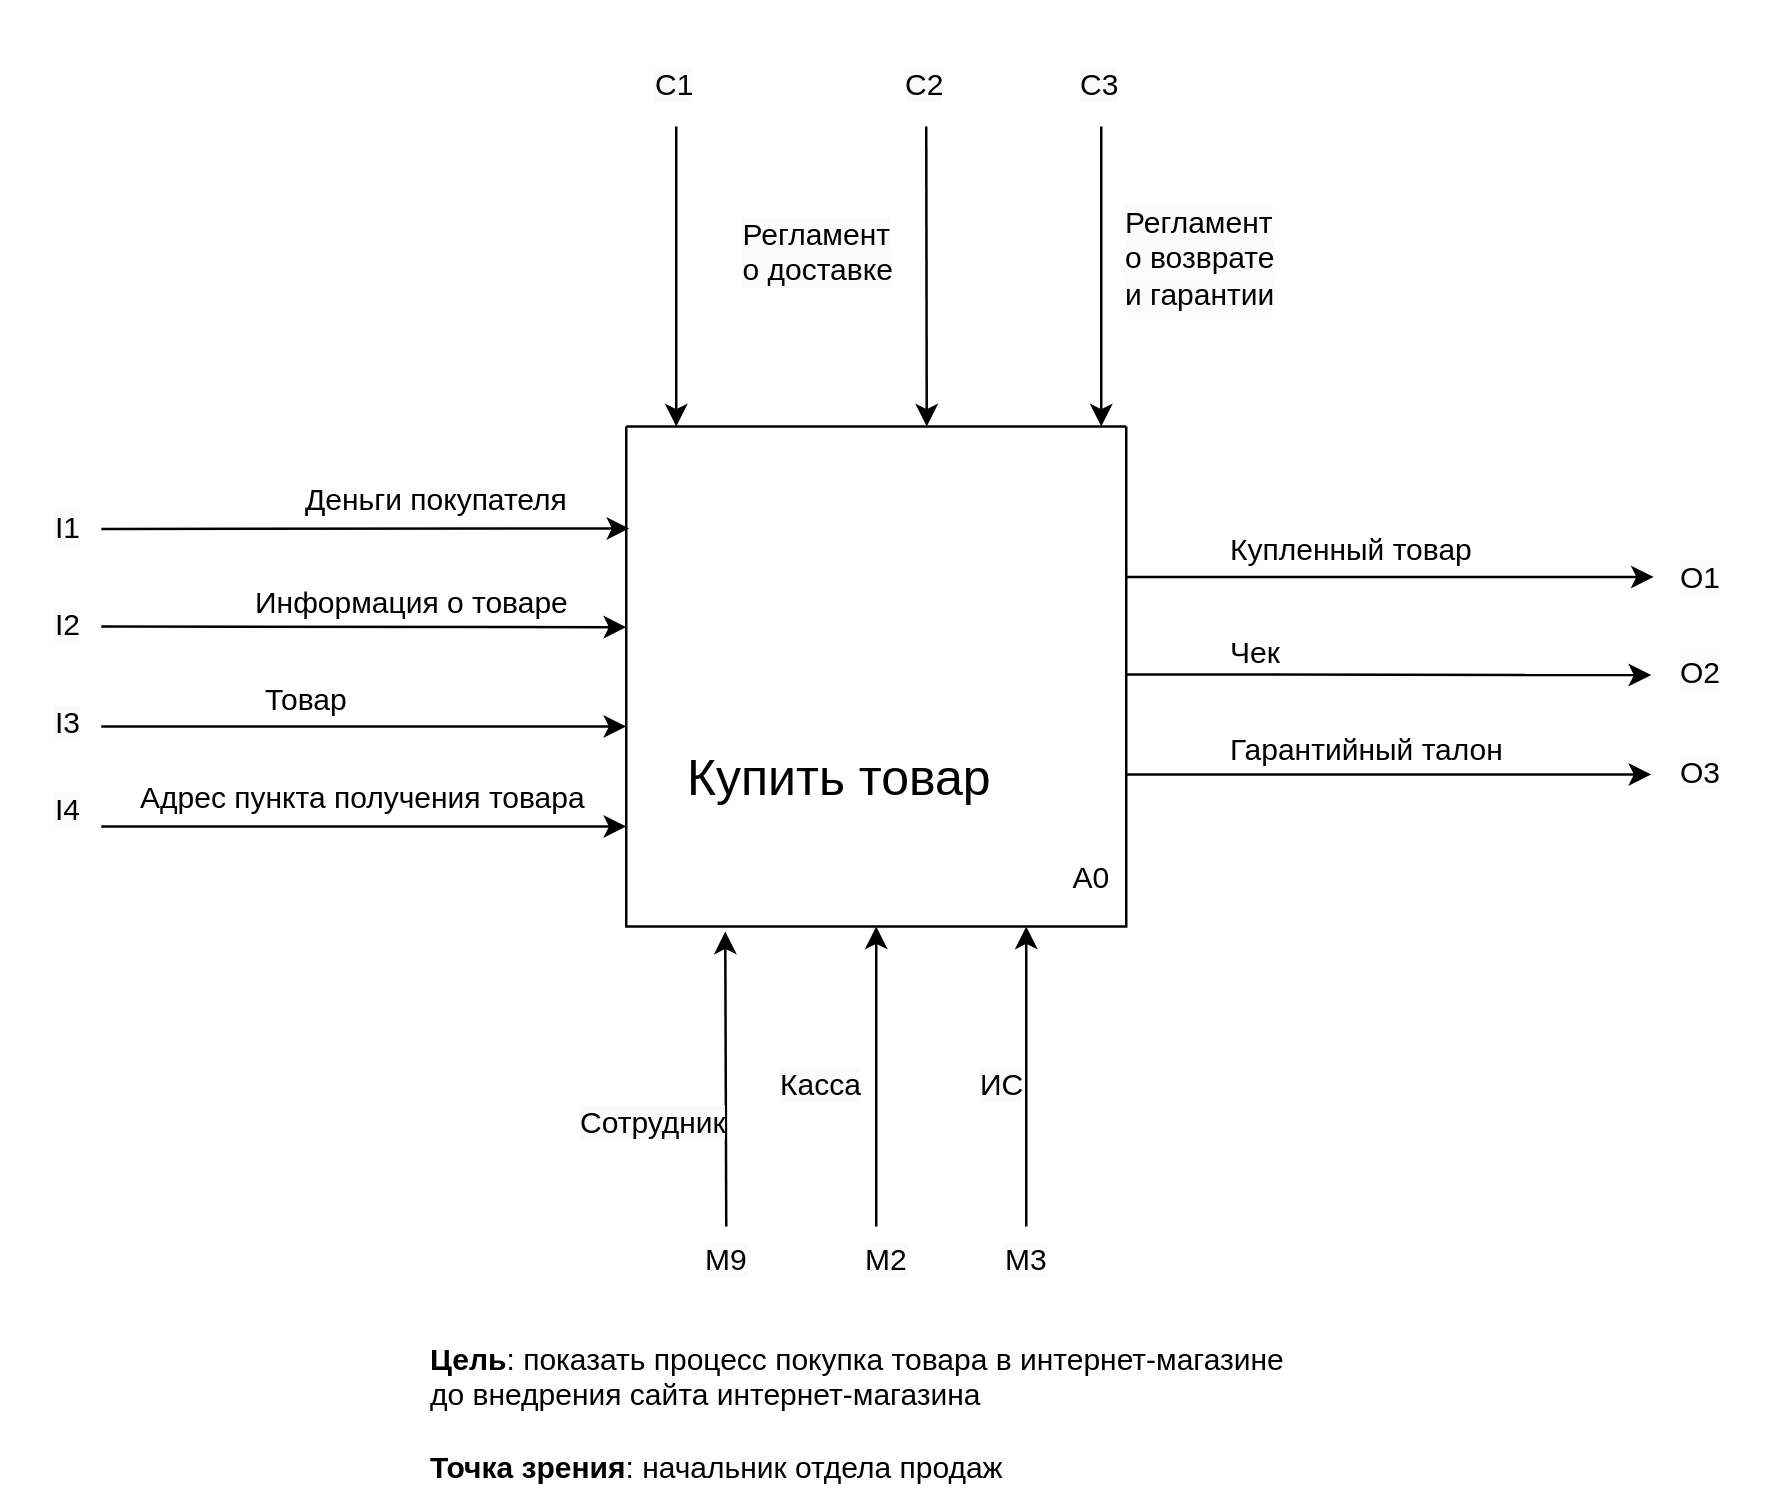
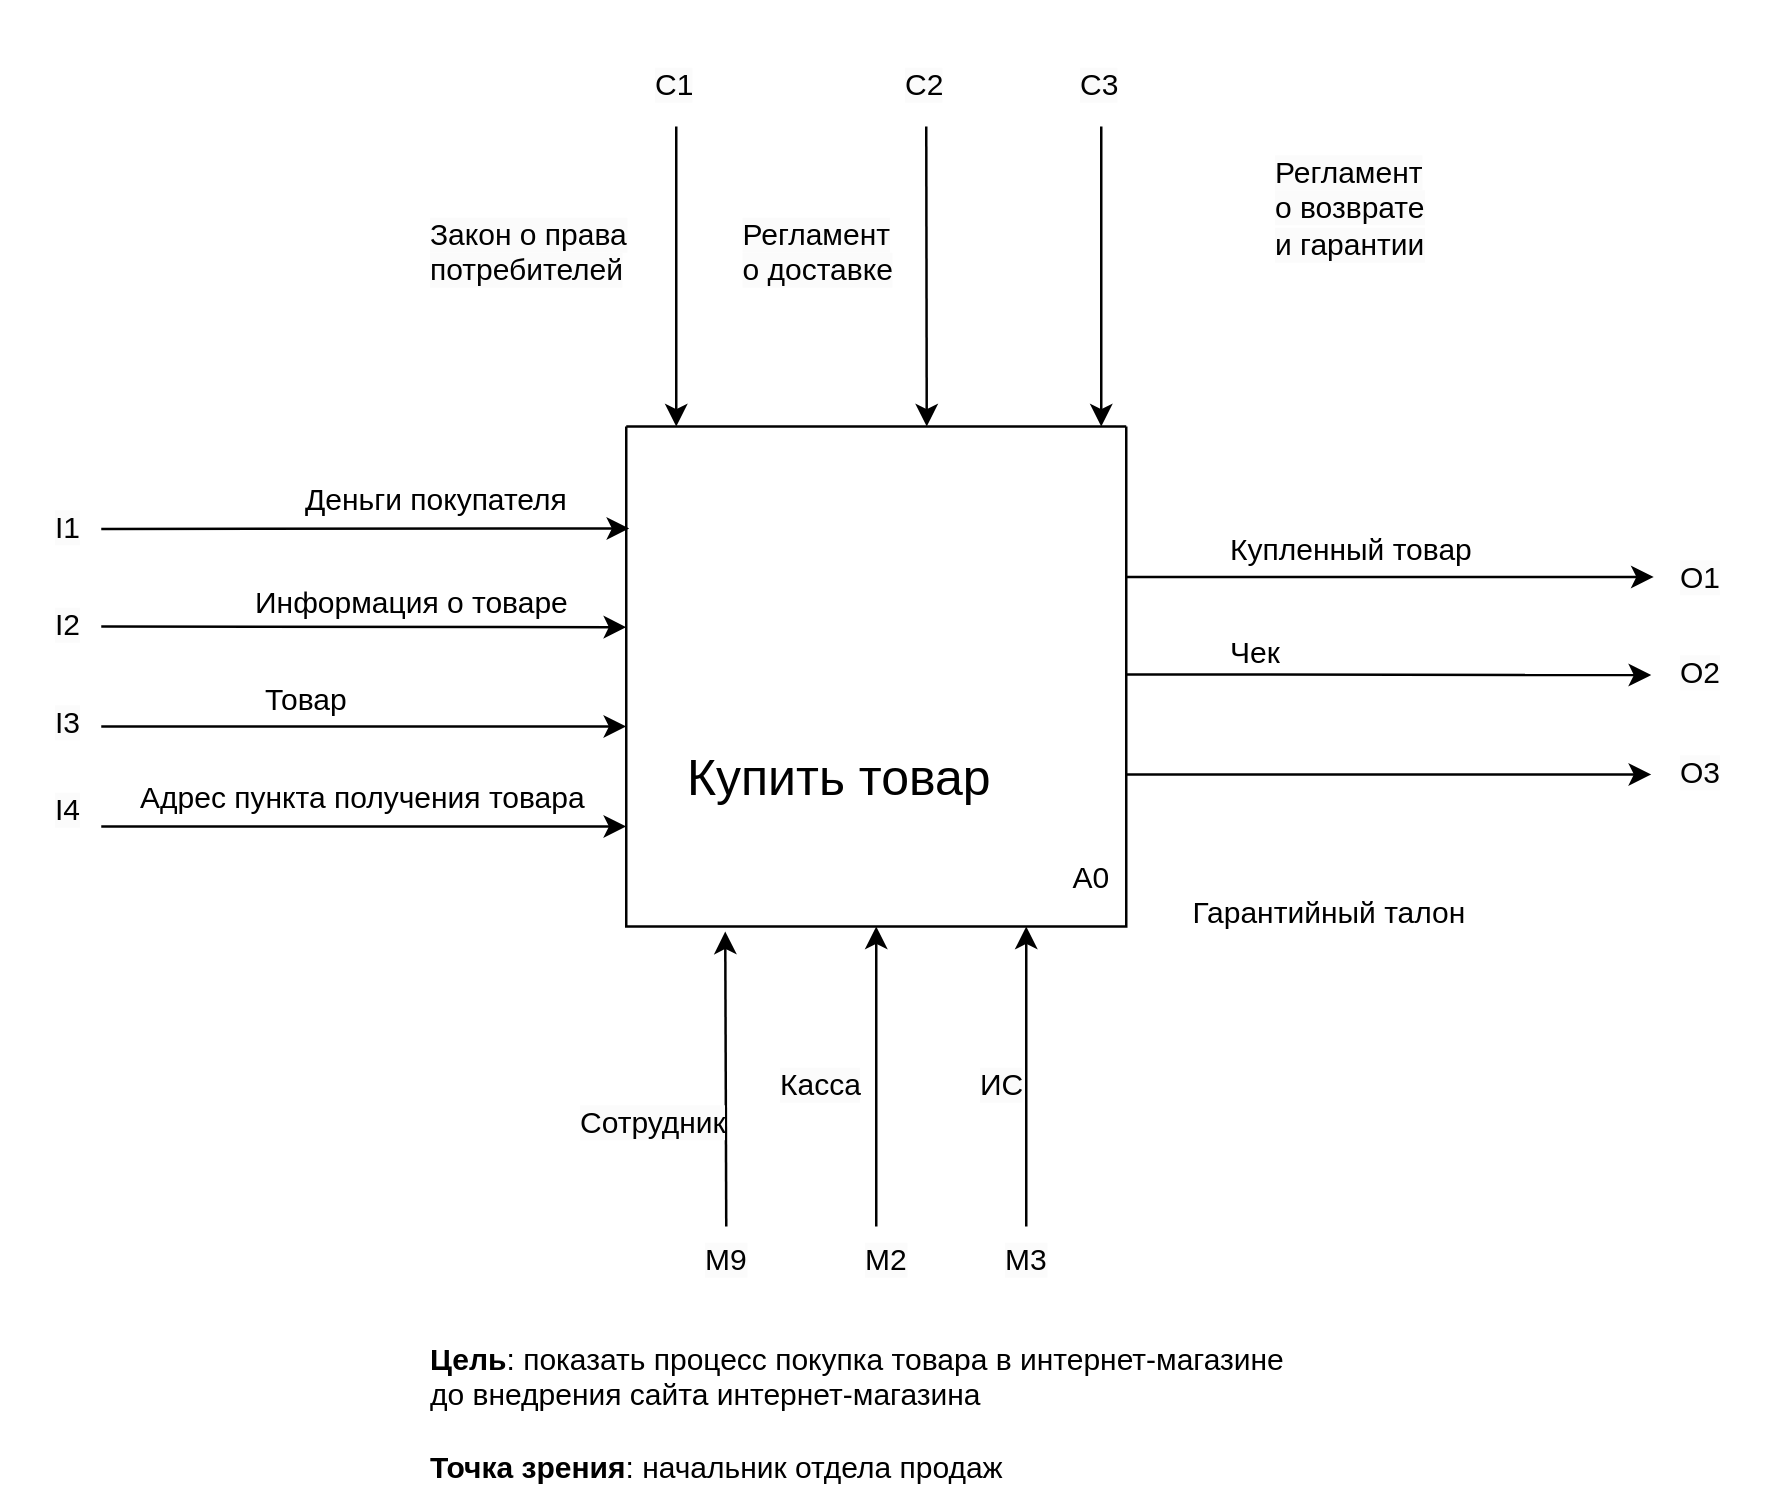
+ <mxCell id="8" value="&lt;span style=&quot;caret-color: rgb(0, 0, 0); color: rgb(0, 0, 0); font-family: Helvetica; font-style: normal; font-variant-caps: normal; font-weight: 400; letter-spacing: normal; text-align: center; text-indent: 0px; text-transform: none; word-spacing: 0px; -webkit-text-stroke-width: 0px; background-color: rgb(251, 251, 251); text-decoration: none; float: none; display: inline !important;&quot;&gt;&lt;font style=&quot;font-size: 12px;&quot;&gt;Закон о права потребителей&lt;/font&gt;&lt;/span&gt;" style="text;whiteSpace=wrap;html=1;" parent="1" vertex="1"><mxGeometry x="170" y="80" width="90" height="40" as="geometry" /></mxCell>
- <mxCell id="9" value="&lt;span style=&quot;caret-color: rgb(0, 0, 0); color: rgb(0, 0, 0); font-family: Helvetica; font-style: normal; font-variant-caps: normal; font-weight: 400; letter-spacing: normal; text-align: center; text-indent: 0px; text-transform: none; word-spacing: 0px; -webkit-text-stroke-width: 0px; background-color: rgb(251, 251, 251); text-decoration: none; float: none; display: inline !important;&quot;&gt;&lt;font style=&quot;font-size: 12px;&quot;&gt;Регламент &lt;br&gt;о возврате и гарантии&lt;/font&gt;&lt;/span&gt;" style="text;whiteSpace=wrap;html=1;" parent="1" vertex="1"><mxGeometry x="448" y="75" width="70" height="50" as="geometry" /></mxCell>
+ <mxCell id="9" value="&lt;span style=&quot;caret-color: rgb(0, 0, 0); color: rgb(0, 0, 0); font-family: Helvetica; font-style: normal; font-variant-caps: normal; font-weight: 400; letter-spacing: normal; text-align: center; text-indent: 0px; text-transform: none; word-spacing: 0px; -webkit-text-stroke-width: 0px; background-color: rgb(251, 251, 251); text-decoration: none; float: none; display: inline !important;&quot;&gt;&lt;font style=&quot;font-size: 12px;&quot;&gt;Регламент &lt;br&gt;о возврате и гарантии&lt;/font&gt;&lt;/span&gt;" style="text;whiteSpace=wrap;html=1;" parent="1" vertex="1"><mxGeometry x="508" y="55" width="70" height="50" as="geometry" /></mxCell>
- <mxCell id="31" value="&lt;div style=&quot;text-align: center;&quot;&gt;Гарантийный талон&lt;/div&gt;" style="text;whiteSpace=wrap;html=1;" parent="1" vertex="1"><mxGeometry x="490" y="286.09" width="120" height="20" as="geometry" /></mxCell>
+ <mxCell id="31" value="&lt;div style=&quot;text-align: center;&quot;&gt;Гарантийный талон&lt;/div&gt;" style="text;whiteSpace=wrap;html=1;" parent="1" vertex="1"><mxGeometry x="475" y="351.09" width="120" height="20" as="geometry" /></mxCell>
